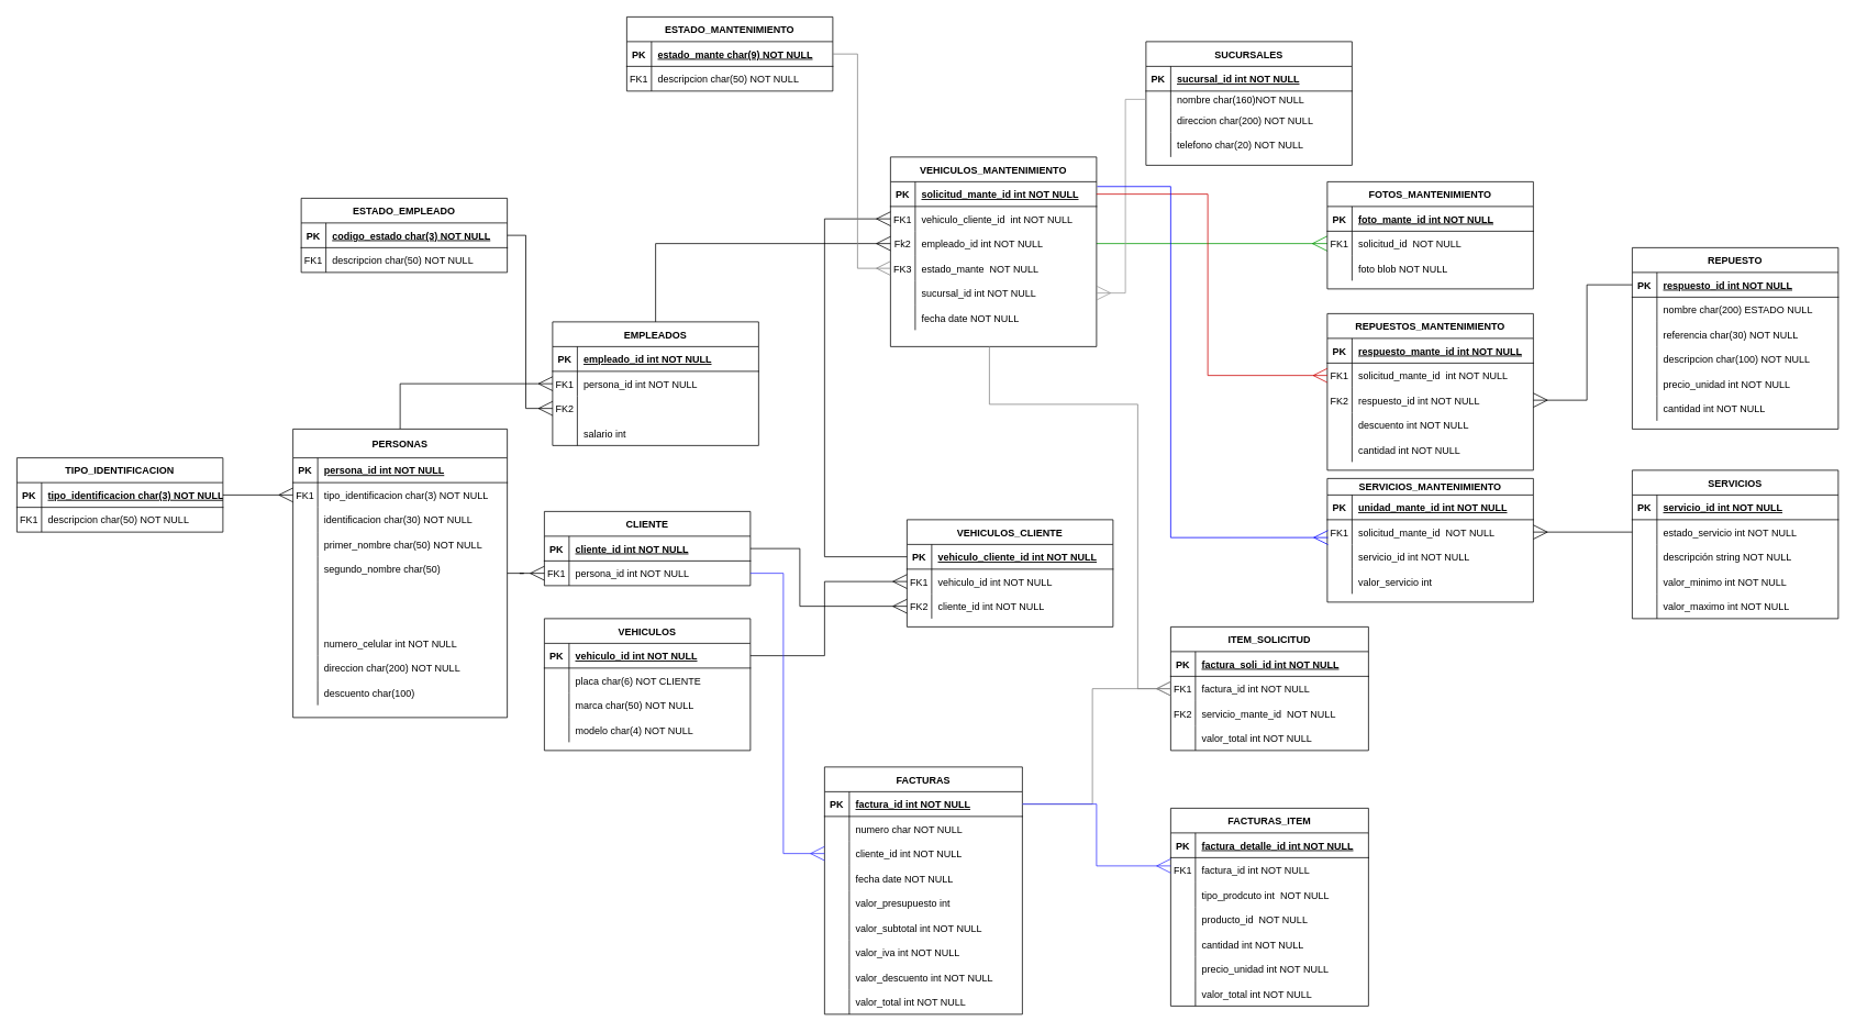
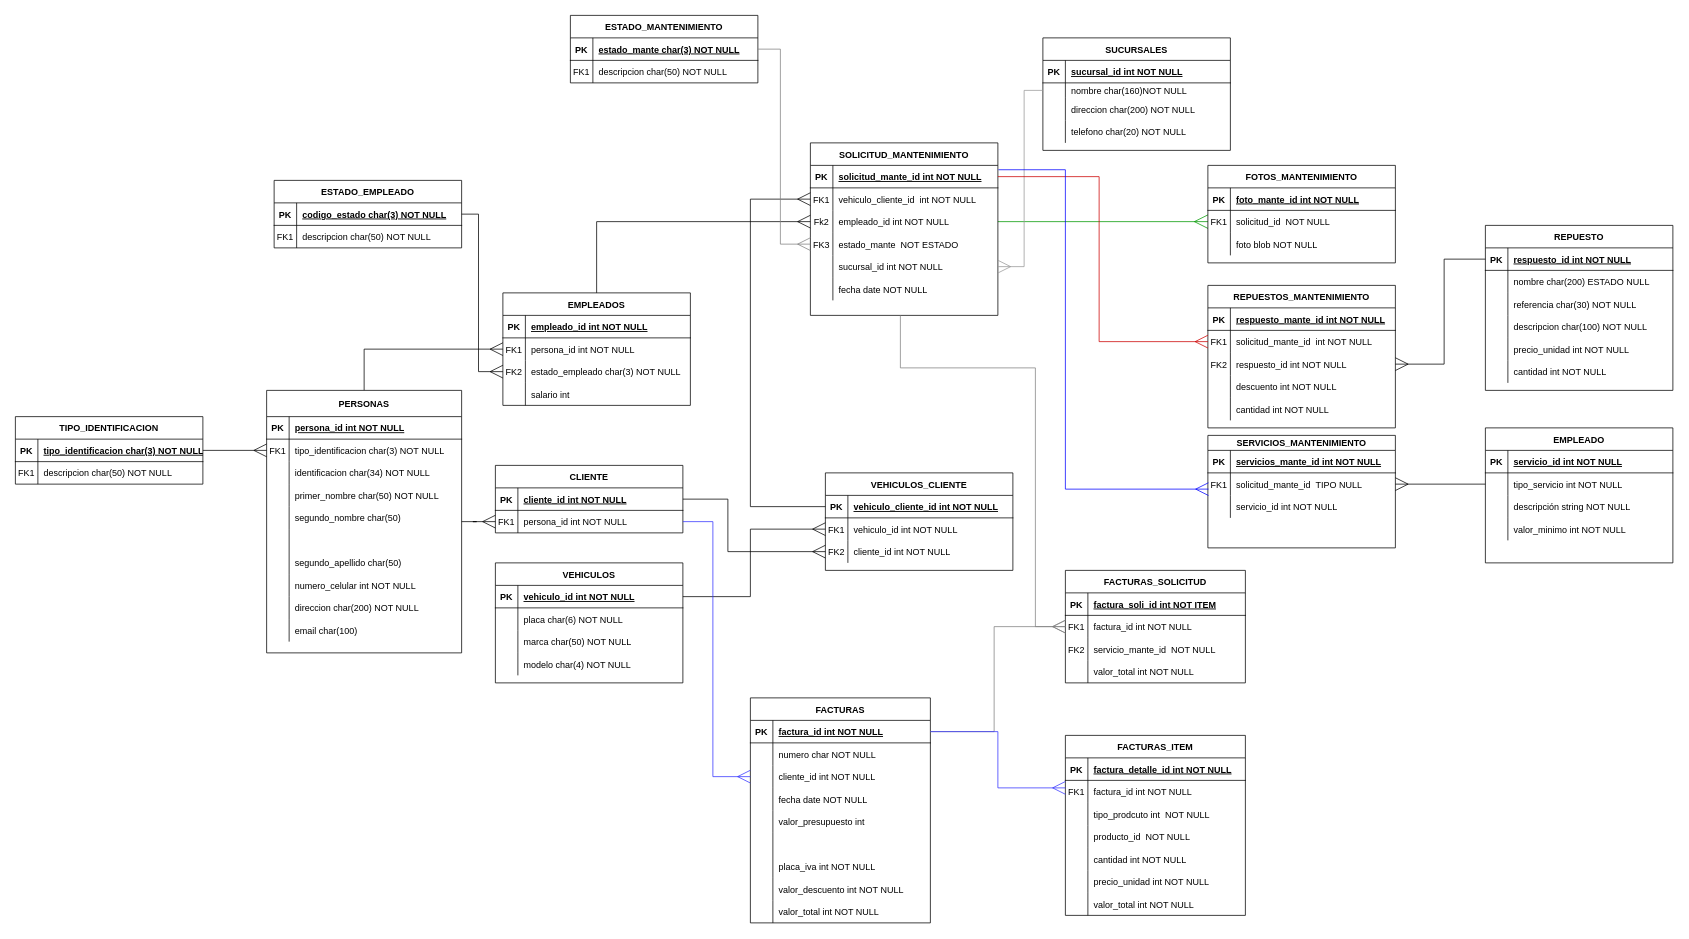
- <mxCell id="242" value="estado_mante char(9) NOT NULL " style="shape=partialRectangle;overflow=hidden;connectable=0;fillColor=none;top=0;left=0;bottom=0;right=0;align=left;spacingLeft=6;fontStyle=5;" vertex="1" parent="240"><mxGeometry x="30" width="220" height="30" as="geometry" /></mxCell>
+ <mxCell id="242" value="estado_mante char(3) NOT NULL " style="shape=partialRectangle;overflow=hidden;connectable=0;fillColor=none;top=0;left=0;bottom=0;right=0;align=left;spacingLeft=6;fontStyle=5;" vertex="1" parent="240"><mxGeometry x="30" width="220" height="30" as="geometry" /></mxCell>
- <mxCell id="88" value="VEHICULOS_MANTENIMIENTO" style="shape=table;startSize=30;container=1;collapsible=1;childLayout=tableLayout;fixedRows=1;rowLines=0;fontStyle=1;align=center;resizeLast=1;" vertex="1" parent="1"><mxGeometry x="1080" y="190" width="250" height="230" as="geometry" /></mxCell>
+ <mxCell id="88" value="SOLICITUD_MANTENIMIENTO" style="shape=table;startSize=30;container=1;collapsible=1;childLayout=tableLayout;fixedRows=1;rowLines=0;fontStyle=1;align=center;resizeLast=1;" vertex="1" parent="1"><mxGeometry x="1080" y="190" width="250" height="230" as="geometry" /></mxCell>
- <mxCell id="100" value="estado_mante  NOT NULL" style="shape=partialRectangle;overflow=hidden;connectable=0;fillColor=none;top=0;left=0;bottom=0;right=0;align=left;spacingLeft=6;fontStyle=0" vertex="1" parent="98"><mxGeometry x="30" width="220" height="30" as="geometry" /></mxCell>
+ <mxCell id="100" value="estado_mante  NOT ESTADO" style="shape=partialRectangle;overflow=hidden;connectable=0;fillColor=none;top=0;left=0;bottom=0;right=0;align=left;spacingLeft=6;fontStyle=0" vertex="1" parent="98"><mxGeometry x="30" width="220" height="30" as="geometry" /></mxCell>
+ <mxCell id="19" value="estado_empleado char(3) NOT NULL" style="shape=partialRectangle;overflow=hidden;connectable=0;fillColor=none;top=0;left=0;bottom=0;right=0;align=left;spacingLeft=6;" parent="17" vertex="1"><mxGeometry x="30" width="220" height="30" as="geometry" /></mxCell>
- <mxCell id="161" value="SERVICIOS" style="shape=table;startSize=30;container=1;collapsible=1;childLayout=tableLayout;fixedRows=1;rowLines=0;fontStyle=1;align=center;resizeLast=1;" vertex="1" parent="1"><mxGeometry x="1980" y="570" width="250" height="180" as="geometry" /></mxCell>
+ <mxCell id="161" value="EMPLEADO" style="shape=table;startSize=30;container=1;collapsible=1;childLayout=tableLayout;fixedRows=1;rowLines=0;fontStyle=1;align=center;resizeLast=1;" vertex="1" parent="1"><mxGeometry x="1980" y="570" width="250" height="180" as="geometry" /></mxCell>
- <mxCell id="180" value="unidad_mante_id int NOT NULL " style="shape=partialRectangle;overflow=hidden;connectable=0;fillColor=none;top=0;left=0;bottom=0;right=0;align=left;spacingLeft=6;fontStyle=5;" vertex="1" parent="178"><mxGeometry x="30" width="220" height="30" as="geometry" /></mxCell>
+ <mxCell id="180" value="servicios_mante_id int NOT NULL " style="shape=partialRectangle;overflow=hidden;connectable=0;fillColor=none;top=0;left=0;bottom=0;right=0;align=left;spacingLeft=6;fontStyle=5;" vertex="1" parent="178"><mxGeometry x="30" width="220" height="30" as="geometry" /></mxCell>
- <mxCell id="34" value="identificacion char(30) NOT NULL" style="shape=partialRectangle;overflow=hidden;connectable=0;fillColor=none;top=0;left=0;bottom=0;right=0;align=left;spacingLeft=6;" vertex="1" parent="32"><mxGeometry x="30" width="230" height="30" as="geometry" /></mxCell>
+ <mxCell id="34" value="identificacion char(34) NOT NULL" style="shape=partialRectangle;overflow=hidden;connectable=0;fillColor=none;top=0;left=0;bottom=0;right=0;align=left;spacingLeft=6;" vertex="1" parent="32"><mxGeometry x="30" width="230" height="30" as="geometry" /></mxCell>
- <mxCell id="183" value="solicitud_mante_id  NOT NULL" style="shape=partialRectangle;overflow=hidden;connectable=0;fillColor=none;top=0;left=0;bottom=0;right=0;align=left;spacingLeft=6;fontStyle=0" vertex="1" parent="181"><mxGeometry x="30" width="220" height="30" as="geometry" /></mxCell>
+ <mxCell id="183" value="solicitud_mante_id  TIPO NULL" style="shape=partialRectangle;overflow=hidden;connectable=0;fillColor=none;top=0;left=0;bottom=0;right=0;align=left;spacingLeft=6;fontStyle=0" vertex="1" parent="181"><mxGeometry x="30" width="220" height="30" as="geometry" /></mxCell>
- <mxCell id="167" value="estado_servicio int NOT NULL" style="shape=partialRectangle;overflow=hidden;connectable=0;fillColor=none;top=0;left=0;bottom=0;right=0;align=left;spacingLeft=6;" vertex="1" parent="165"><mxGeometry x="30" width="220" height="30" as="geometry" /></mxCell>
+ <mxCell id="167" value="tipo_servicio int NOT NULL" style="shape=partialRectangle;overflow=hidden;connectable=0;fillColor=none;top=0;left=0;bottom=0;right=0;align=left;spacingLeft=6;" vertex="1" parent="165"><mxGeometry x="30" width="220" height="30" as="geometry" /></mxCell>
- <mxCell id="189" value="valor_servicio int" style="shape=partialRectangle;overflow=hidden;connectable=0;fillColor=none;top=0;left=0;bottom=0;right=0;align=left;spacingLeft=6;" vertex="1" parent="187"><mxGeometry x="30" width="220" height="30" as="geometry" /></mxCell>
- <mxCell id="176" value="valor_maximo int NOT NULL" style="shape=partialRectangle;overflow=hidden;connectable=0;fillColor=none;top=0;left=0;bottom=0;right=0;align=left;spacingLeft=6;" vertex="1" parent="174"><mxGeometry x="30" width="220" height="30" as="geometry" /></mxCell>
+ <mxCell id="45" value="segundo_apellido char(50) " style="shape=partialRectangle;overflow=hidden;connectable=0;fillColor=none;top=0;left=0;bottom=0;right=0;align=left;spacingLeft=6;" vertex="1" parent="43"><mxGeometry x="30" width="230" height="30" as="geometry" /></mxCell>
- <mxCell id="247" value="ITEM_SOLICITUD" style="shape=table;startSize=30;container=1;collapsible=1;childLayout=tableLayout;fixedRows=1;rowLines=0;fontStyle=1;align=center;resizeLast=1;" vertex="1" parent="1"><mxGeometry x="1420" y="760" width="240" height="150" as="geometry"><mxRectangle x="1120" y="325" width="90" height="30" as="alternateBounds" /></mxGeometry></mxCell>
+ <mxCell id="247" value="FACTURAS_SOLICITUD" style="shape=table;startSize=30;container=1;collapsible=1;childLayout=tableLayout;fixedRows=1;rowLines=0;fontStyle=1;align=center;resizeLast=1;" vertex="1" parent="1"><mxGeometry x="1420" y="760" width="240" height="150" as="geometry"><mxRectangle x="1120" y="325" width="90" height="30" as="alternateBounds" /></mxGeometry></mxCell>
- <mxCell id="250" value="factura_soli_id int NOT NULL " style="shape=partialRectangle;overflow=hidden;connectable=0;fillColor=none;top=0;left=0;bottom=0;right=0;align=left;spacingLeft=6;fontStyle=5;" vertex="1" parent="248"><mxGeometry x="30" width="210" height="30" as="geometry" /></mxCell>
+ <mxCell id="250" value="factura_soli_id int NOT ITEM " style="shape=partialRectangle;overflow=hidden;connectable=0;fillColor=none;top=0;left=0;bottom=0;right=0;align=left;spacingLeft=6;fontStyle=5;" vertex="1" parent="248"><mxGeometry x="30" width="210" height="30" as="geometry" /></mxCell>
- <mxCell id="80" value="placa char(6) NOT CLIENTE" style="shape=partialRectangle;overflow=hidden;connectable=0;fillColor=none;top=0;left=0;bottom=0;right=0;align=left;spacingLeft=6;" vertex="1" parent="78"><mxGeometry x="30" width="220" height="30" as="geometry" /></mxCell>
+ <mxCell id="80" value="placa char(6) NOT NULL" style="shape=partialRectangle;overflow=hidden;connectable=0;fillColor=none;top=0;left=0;bottom=0;right=0;align=left;spacingLeft=6;" vertex="1" parent="78"><mxGeometry x="30" width="220" height="30" as="geometry" /></mxCell>
- <mxCell id="54" value="descuento char(100) " style="shape=partialRectangle;overflow=hidden;connectable=0;fillColor=none;top=0;left=0;bottom=0;right=0;align=left;spacingLeft=6;" vertex="1" parent="52"><mxGeometry x="30" width="230" height="30" as="geometry" /></mxCell>
+ <mxCell id="54" value="email char(100) " style="shape=partialRectangle;overflow=hidden;connectable=0;fillColor=none;top=0;left=0;bottom=0;right=0;align=left;spacingLeft=6;" vertex="1" parent="52"><mxGeometry x="30" width="230" height="30" as="geometry" /></mxCell>
- <mxCell id="135" value="valor_subtotal int NOT NULL" style="shape=partialRectangle;overflow=hidden;connectable=0;fillColor=none;top=0;left=0;bottom=0;right=0;align=left;spacingLeft=6;" vertex="1" parent="133"><mxGeometry x="30" width="210" height="30" as="geometry" /></mxCell>
- <mxCell id="138" value="valor_iva int NOT NULL" style="shape=partialRectangle;overflow=hidden;connectable=0;fillColor=none;top=0;left=0;bottom=0;right=0;align=left;spacingLeft=6;" vertex="1" parent="136"><mxGeometry x="30" width="210" height="30" as="geometry" /></mxCell>
+ <mxCell id="138" value="placa_iva int NOT NULL" style="shape=partialRectangle;overflow=hidden;connectable=0;fillColor=none;top=0;left=0;bottom=0;right=0;align=left;spacingLeft=6;" vertex="1" parent="136"><mxGeometry x="30" width="210" height="30" as="geometry" /></mxCell>
